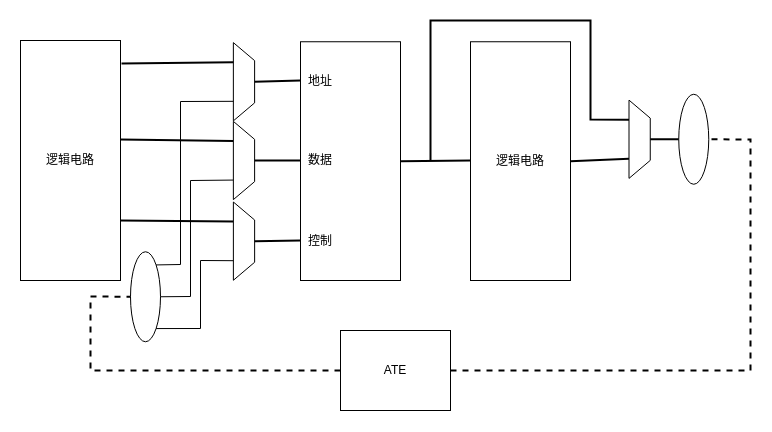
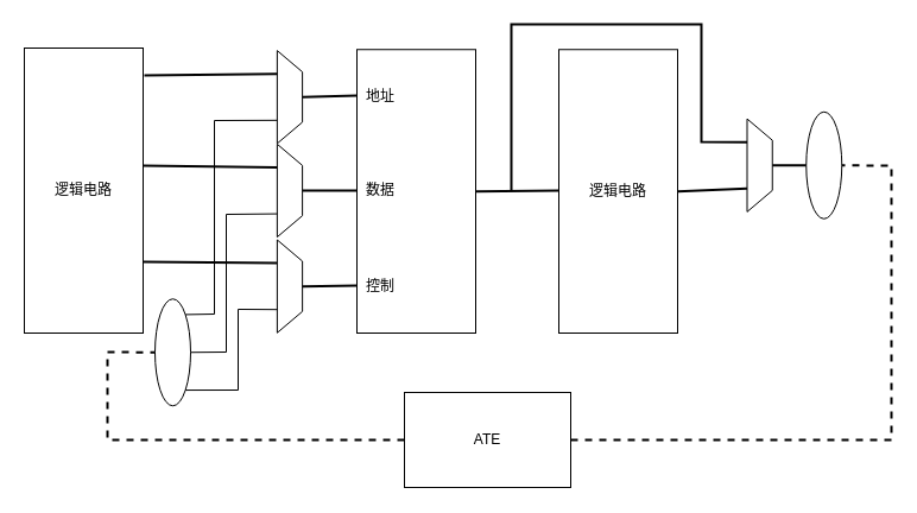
- <mxCell id="4" value="ATE" style="rounded=0;whiteSpace=wrap;html=1;" vertex="1" parent="1"><mxGeometry x="340" y="330" width="110" height="80" as="geometry" /></mxCell>
+ <mxCell id="4" value="ATE" style="rounded=0;whiteSpace=wrap;html=1;" vertex="1" parent="1"><mxGeometry x="340" y="330" width="140" height="80" as="geometry" /></mxCell>
